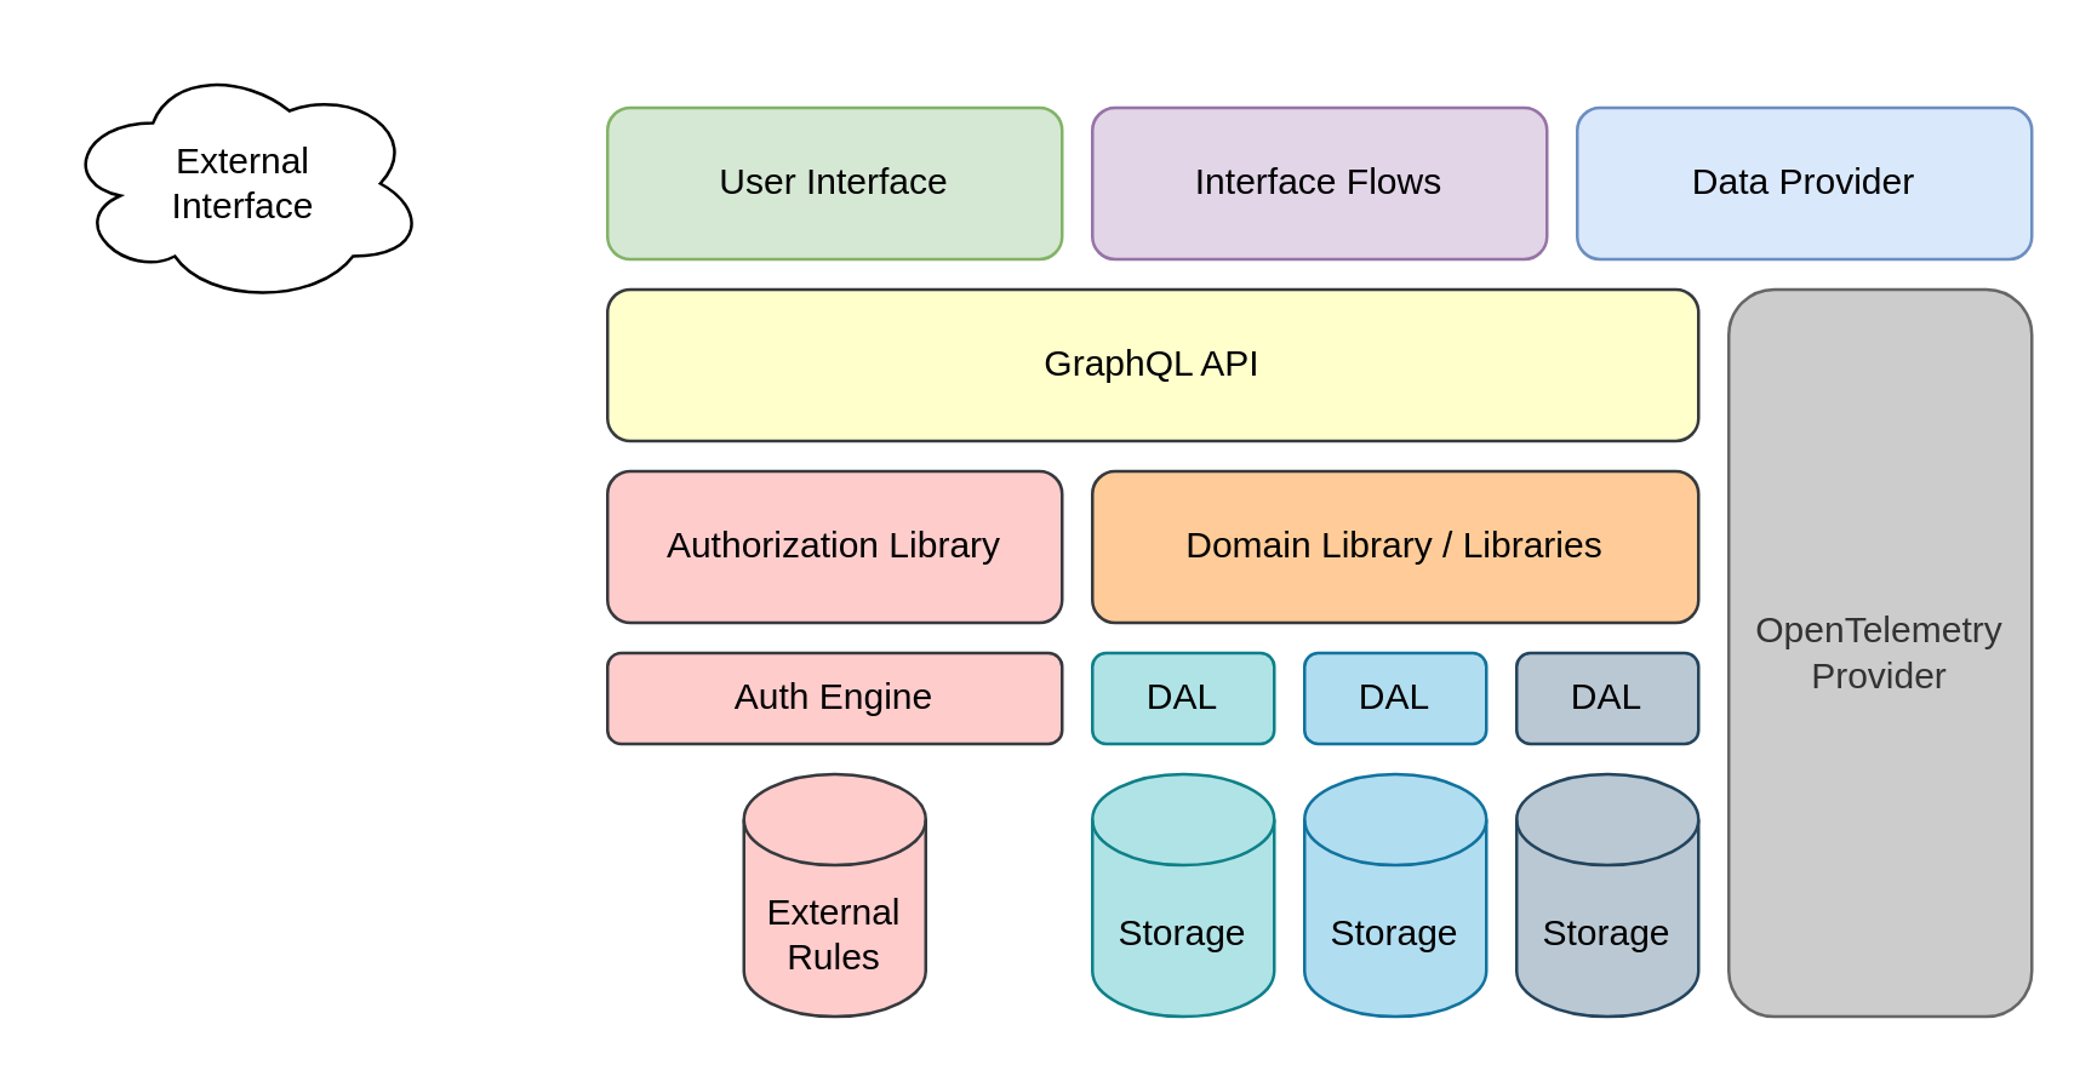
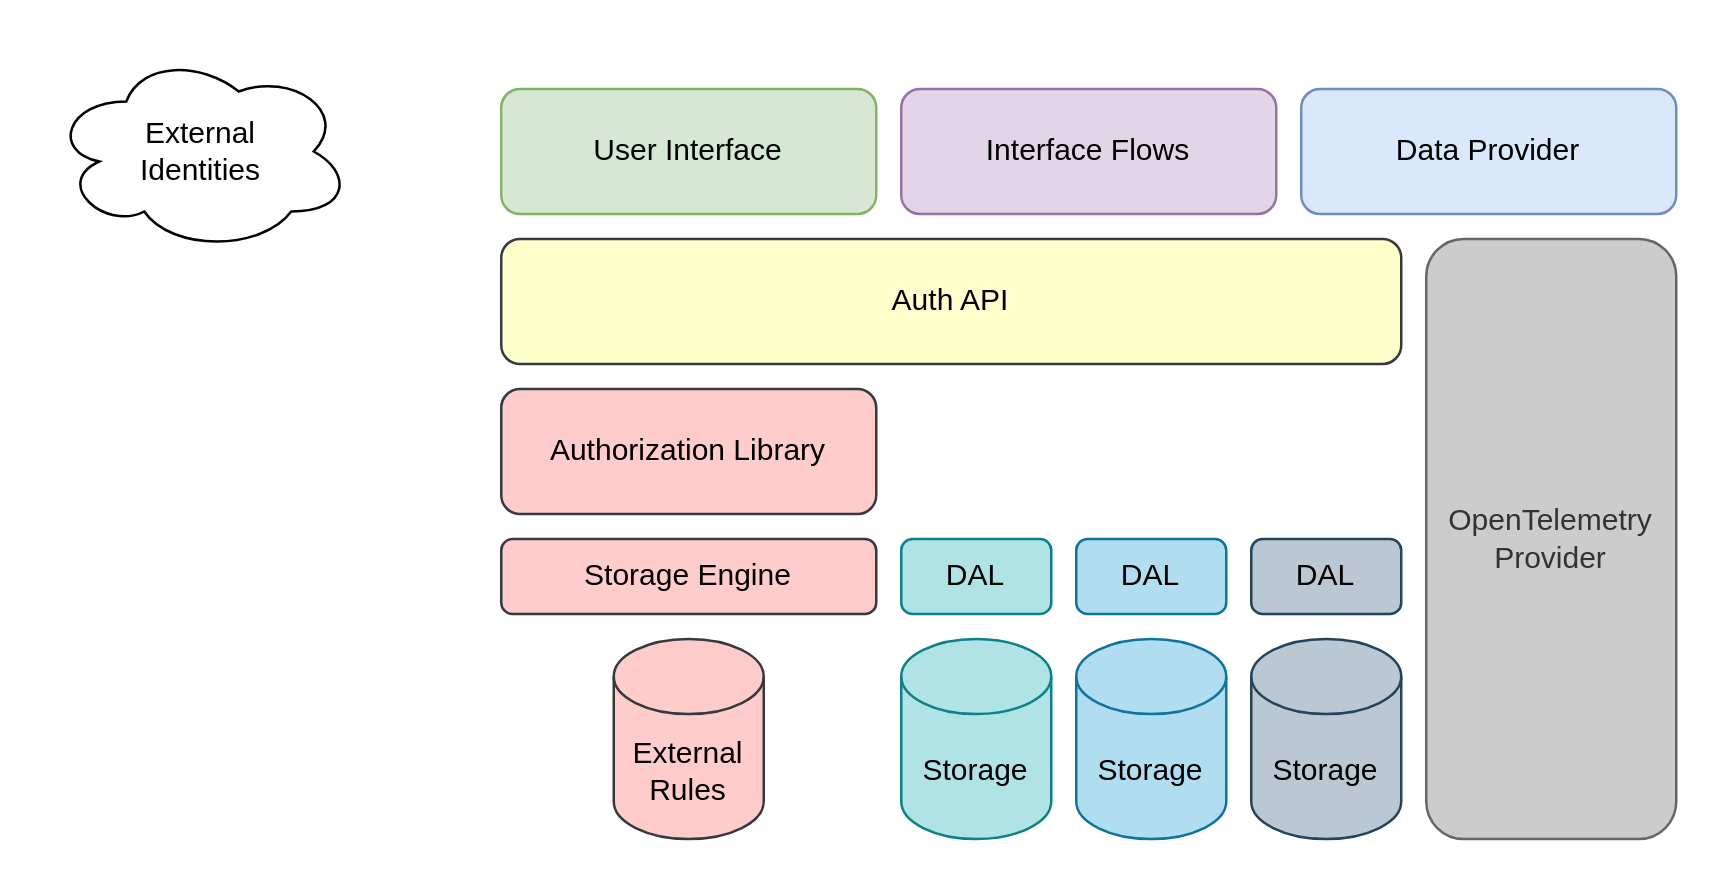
- <mxCell id="6" value="External &lt;br&gt;Interface" style="ellipse;shape=cloud;whiteSpace=wrap;html=1;" vertex="1" parent="1"><mxGeometry x="20" y="20" width="120" height="80" as="geometry" /></mxCell>
+ <mxCell id="6" value="External &lt;br&gt;Identities" style="ellipse;shape=cloud;whiteSpace=wrap;html=1;" vertex="1" parent="1"><mxGeometry x="20" y="20" width="120" height="80" as="geometry" /></mxCell>
- <mxCell id="3" value="GraphQL API" style="rounded=1;whiteSpace=wrap;html=1;fillColor=#FFFFCC;strokeColor=#36393d;" vertex="1" parent="1"><mxGeometry x="200" y="95" width="360" height="50" as="geometry" /></mxCell>
+ <mxCell id="3" value="Auth API" style="rounded=1;whiteSpace=wrap;html=1;fillColor=#FFFFCC;strokeColor=#36393d;" vertex="1" parent="1"><mxGeometry x="200" y="95" width="360" height="50" as="geometry" /></mxCell>
- <mxCell id="9" value="Domain Library / Libraries" style="rounded=1;whiteSpace=wrap;html=1;fillColor=#ffcc99;strokeColor=#36393d;" vertex="1" parent="1"><mxGeometry x="360" y="155" width="200" height="50" as="geometry" /></mxCell>
- <mxCell id="16" value="Auth Engine" style="rounded=1;whiteSpace=wrap;html=1;fillColor=#ffcccc;strokeColor=#36393d;" vertex="1" parent="1"><mxGeometry x="200" y="215" width="150" height="30" as="geometry" /></mxCell>
+ <mxCell id="16" value="Storage Engine" style="rounded=1;whiteSpace=wrap;html=1;fillColor=#ffcccc;strokeColor=#36393d;" vertex="1" parent="1"><mxGeometry x="200" y="215" width="150" height="30" as="geometry" /></mxCell>
